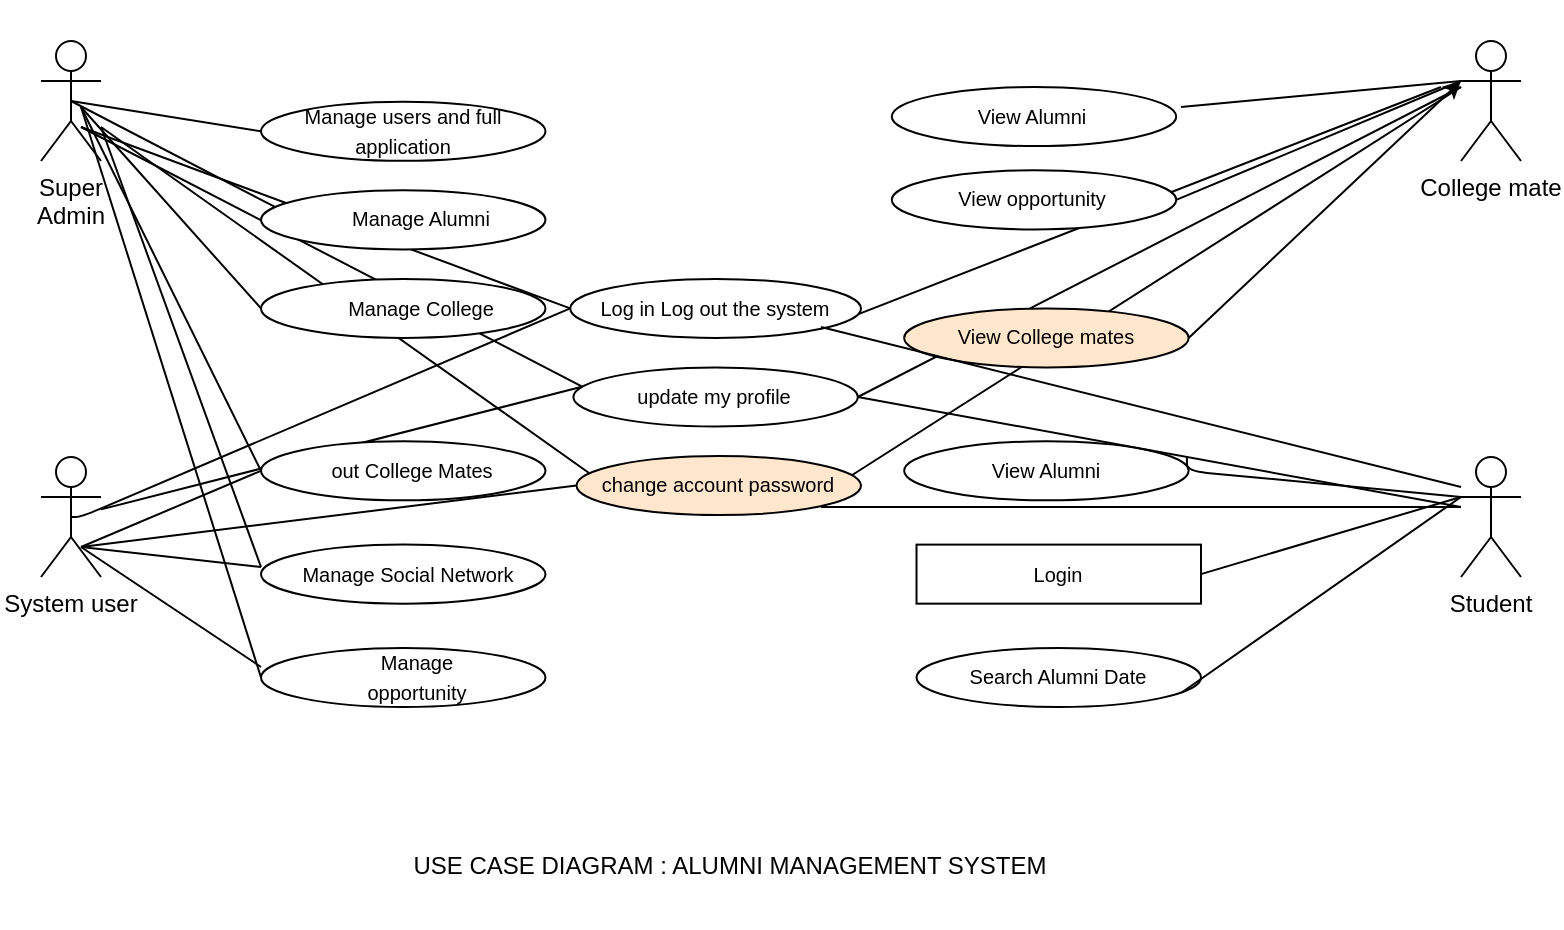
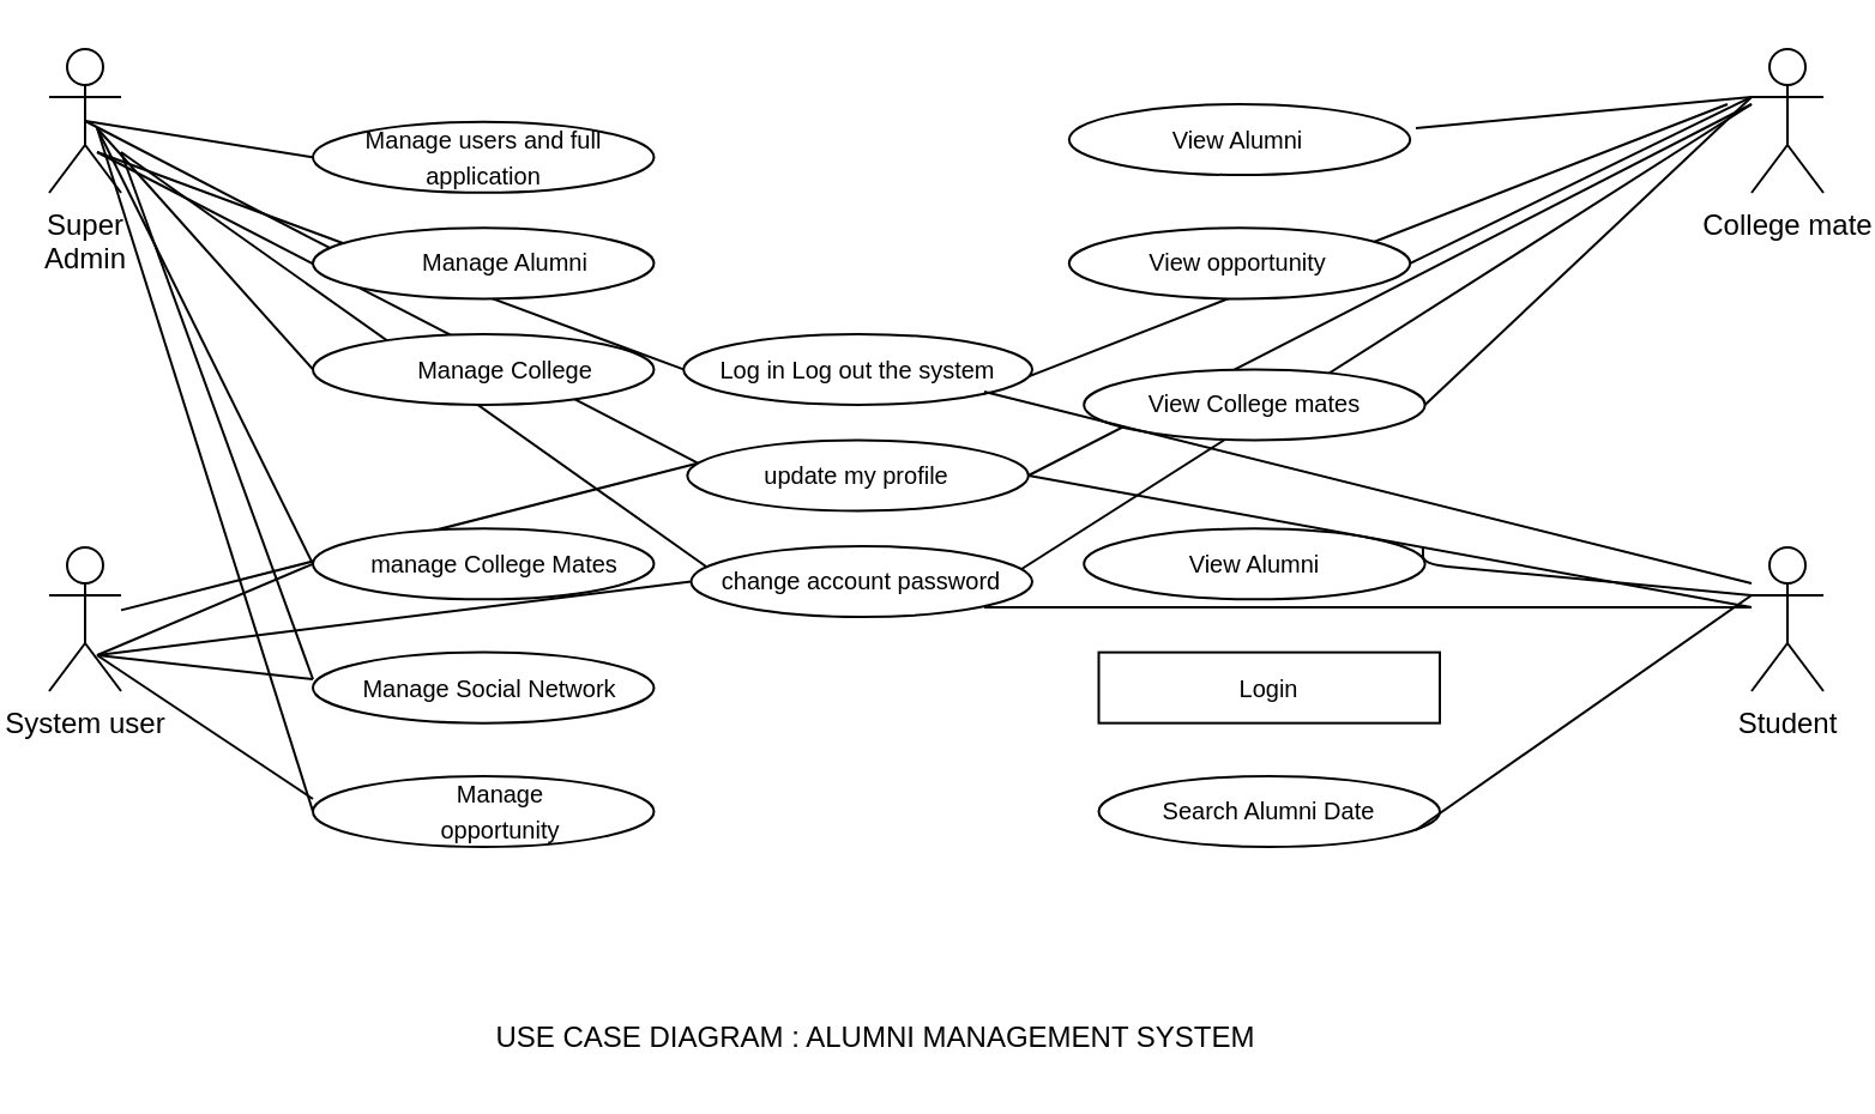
- <mxCell id="23" value="&lt;font style=&quot;font-size: 10px&quot;&gt;View opportunity&lt;/font&gt;" style="ellipse;whiteSpace=wrap;html=1;" vertex="1" parent="9"><mxGeometry x="315.395" y="41.667" width="142.237" height="29.524" as="geometry" /></mxCell>
+ <mxCell id="23" value="&lt;font style=&quot;font-size: 10px&quot;&gt;View opportunity&lt;/font&gt;" style="ellipse;whiteSpace=wrap;html=1;" vertex="1" parent="9"><mxGeometry x="315.395" y="51.667" width="142.237" height="29.524" as="geometry" /></mxCell>
- <mxCell id="22" value="&lt;font style=&quot;font-size: 10px&quot;&gt;View College mates&lt;/font&gt;" style="ellipse;whiteSpace=wrap;html=1;fillColor=#ffe6cc;" vertex="1" parent="9"><mxGeometry x="321.579" y="110.714" width="142.237" height="29.524" as="geometry" /></mxCell>
+ <mxCell id="22" value="&lt;font style=&quot;font-size: 10px&quot;&gt;View College mates&lt;/font&gt;" style="ellipse;whiteSpace=wrap;html=1;" vertex="1" parent="9"><mxGeometry x="321.579" y="110.714" width="142.237" height="29.524" as="geometry" /></mxCell>
- <mxCell id="48" value="" style="endArrow=classic;html=1;entryX=0;entryY=0.333;entryDx=0;entryDy=0;entryPerimeter=0;exitX=1;exitY=0.5;exitDx=0;exitDy=0;" edge="1" parent="1" source="22" target="44"><mxGeometry width="50" height="50" relative="1" as="geometry"><mxPoint x="598" y="163" as="sourcePoint" /><mxPoint x="740" y="50" as="targetPoint" /></mxGeometry></mxCell>
+ <mxCell id="48" value="" style="endArrow=none;html=1;entryX=0;entryY=0.333;entryDx=0;entryDy=0;entryPerimeter=0;exitX=1;exitY=0.5;exitDx=0;exitDy=0;" edge="1" parent="1" source="22" target="44"><mxGeometry width="50" height="50" relative="1" as="geometry"><mxPoint x="598" y="163" as="sourcePoint" /><mxPoint x="740" y="50" as="targetPoint" /></mxGeometry></mxCell>
- <mxCell id="42" value="" style="endArrow=none;html=1;entryX=0;entryY=0.5;entryDx=0;entryDy=0;exitX=0.5;exitY=0.5;exitDx=0;exitDy=0;exitPerimeter=0;" edge="1" parent="1" source="38" target="15"><mxGeometry width="50" height="50" relative="1" as="geometry"><mxPoint x="70" y="303" as="sourcePoint" /><mxPoint x="160" y="264.905" as="targetPoint" /><Array as="points"><mxPoint x="40" y="258" /></Array></mxGeometry></mxCell>
- <mxCell id="28" value="&lt;font style=&quot;font-size: 10px&quot;&gt;out College Mates&lt;/font&gt;" style="text;html=1;strokeColor=none;fillColor=none;align=center;verticalAlign=middle;whiteSpace=wrap;rounded=0;" vertex="1" parent="9"><mxGeometry x="21.58" y="184.52" width="108.42" height="14.76" as="geometry" /></mxCell>
+ <mxCell id="28" value="&lt;font style=&quot;font-size: 10px&quot;&gt;manage College Mates&lt;/font&gt;" style="text;html=1;strokeColor=none;fillColor=none;align=center;verticalAlign=middle;whiteSpace=wrap;rounded=0;" vertex="1" parent="9"><mxGeometry x="21.58" y="184.52" width="108.42" height="14.76" as="geometry" /></mxCell>
- <mxCell id="13" value="&lt;font style=&quot;font-size: 10px&quot;&gt;change account password&lt;/font&gt;" style="ellipse;whiteSpace=wrap;html=1;fillColor=#ffe6cc;" vertex="1" parent="9"><mxGeometry x="157.765" y="184.523" width="142.237" height="29.524" as="geometry" /></mxCell>
+ <mxCell id="13" value="&lt;font style=&quot;font-size: 10px&quot;&gt;change account password&lt;/font&gt;" style="ellipse;whiteSpace=wrap;html=1;" vertex="1" parent="9"><mxGeometry x="157.765" y="184.523" width="142.237" height="29.524" as="geometry" /></mxCell>
- <mxCell id="50" value="" style="endArrow=none;html=1;entryX=0;entryY=0.333;entryDx=0;entryDy=0;entryPerimeter=0;exitX=1;exitY=0.5;exitDx=0;exitDy=0;" edge="1" parent="1" source="17" target="45"><mxGeometry width="50" height="50" relative="1" as="geometry"><mxPoint x="610" y="283" as="sourcePoint" /><mxPoint x="720" y="253" as="targetPoint" /></mxGeometry></mxCell>
